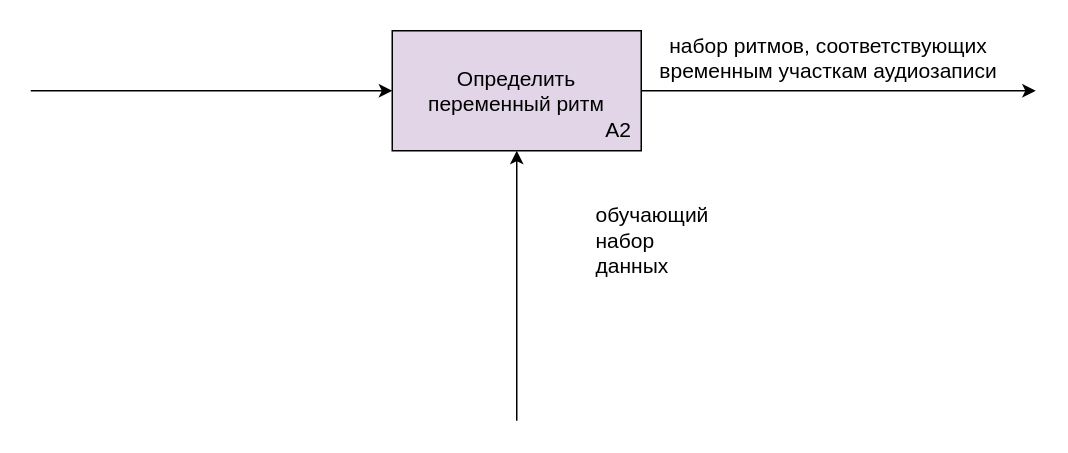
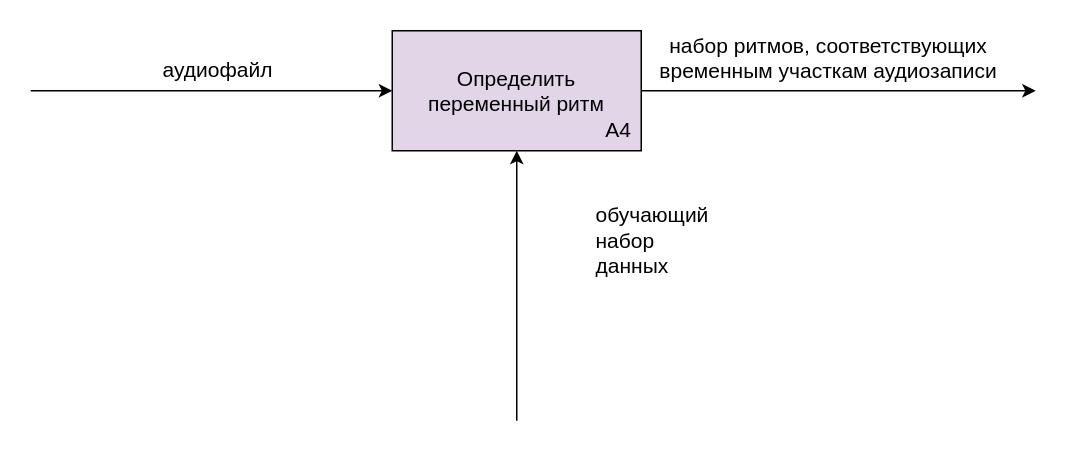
+ <mxCell id="5" value="аудиофайл" style="text;html=1;strokeColor=none;fillColor=none;align=center;verticalAlign=middle;whiteSpace=wrap;rounded=0;fontSize=14;" vertex="1" parent="1"><mxGeometry x="80" y="36" width="130" height="20" as="geometry" /></mxCell>
- <mxCell id="3" value="А2" style="text;html=1;strokeColor=none;fillColor=none;align=center;verticalAlign=middle;whiteSpace=wrap;rounded=0;fontSize=14;" vertex="1" parent="1"><mxGeometry x="392" y="76" width="40" height="20" as="geometry" /></mxCell>
+ <mxCell id="3" value="А4" style="text;html=1;strokeColor=none;fillColor=none;align=center;verticalAlign=middle;whiteSpace=wrap;rounded=0;fontSize=14;" vertex="1" parent="1"><mxGeometry x="392" y="76" width="40" height="20" as="geometry" /></mxCell>
